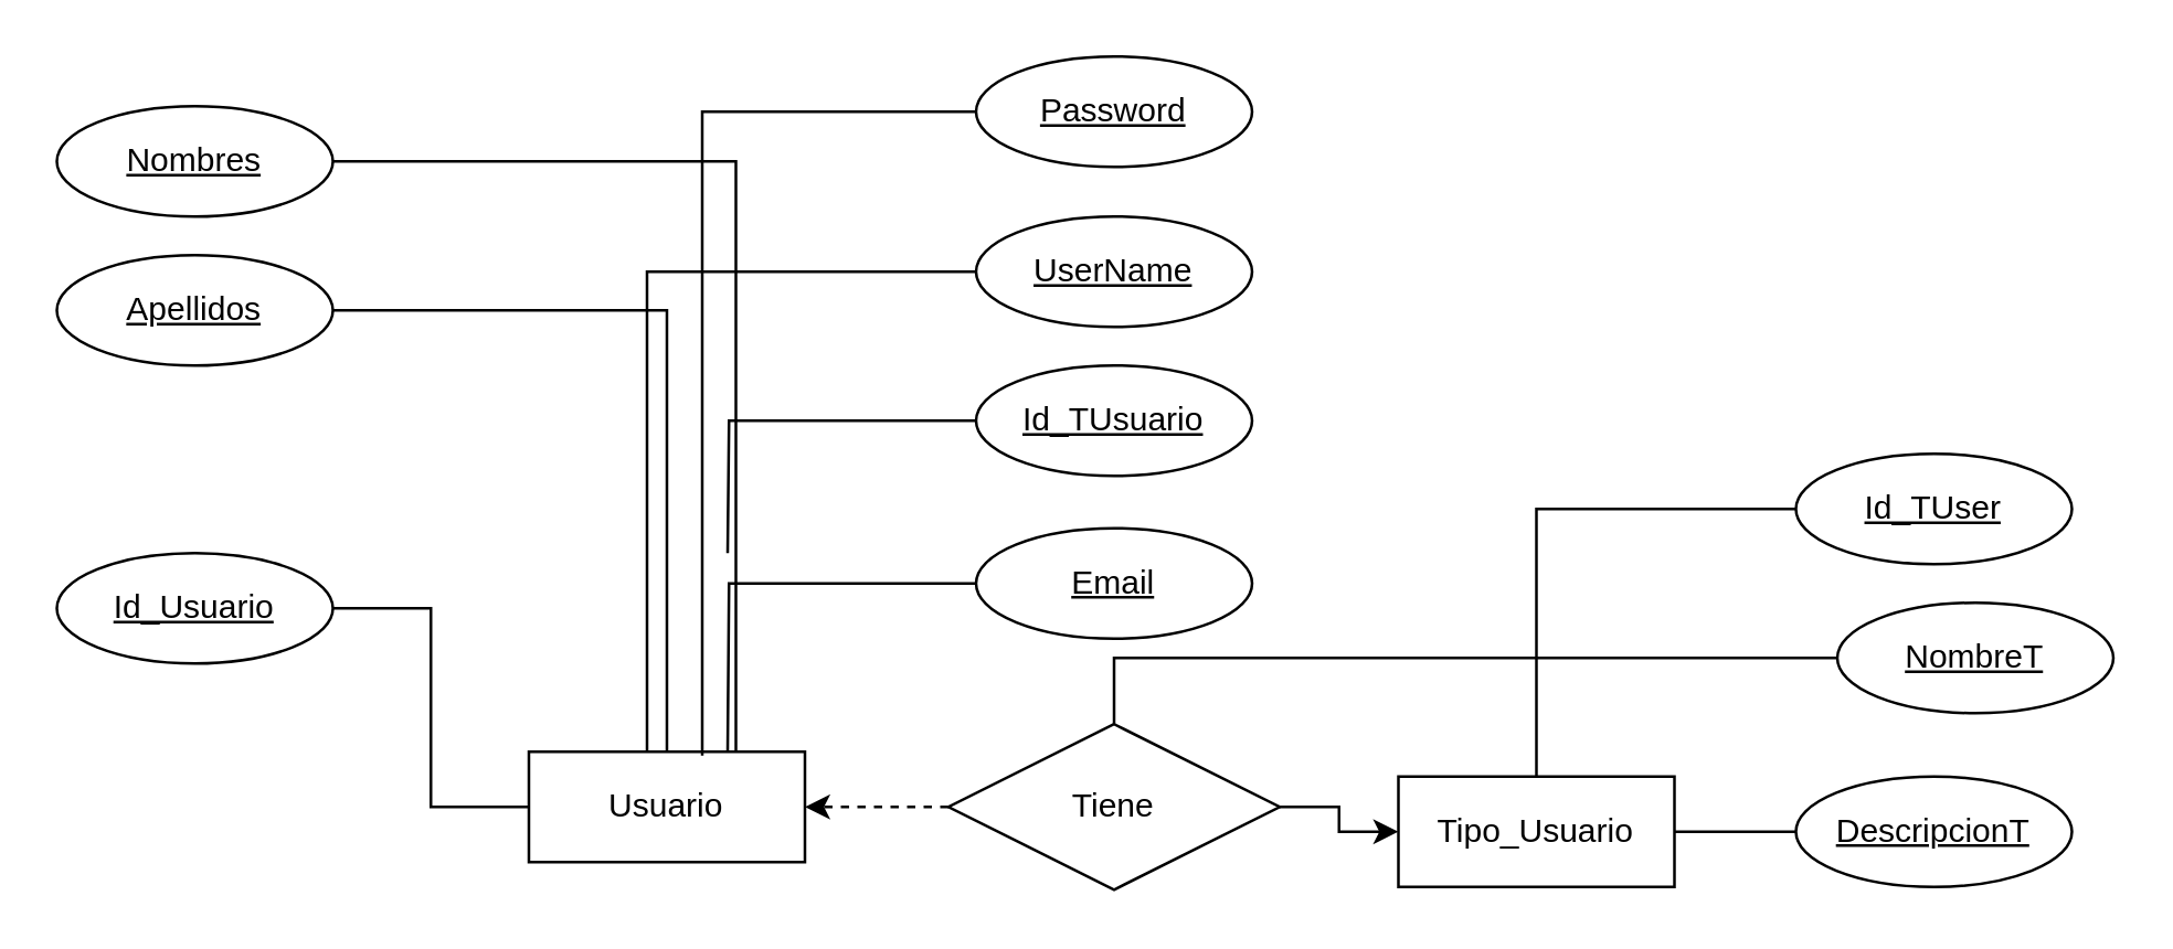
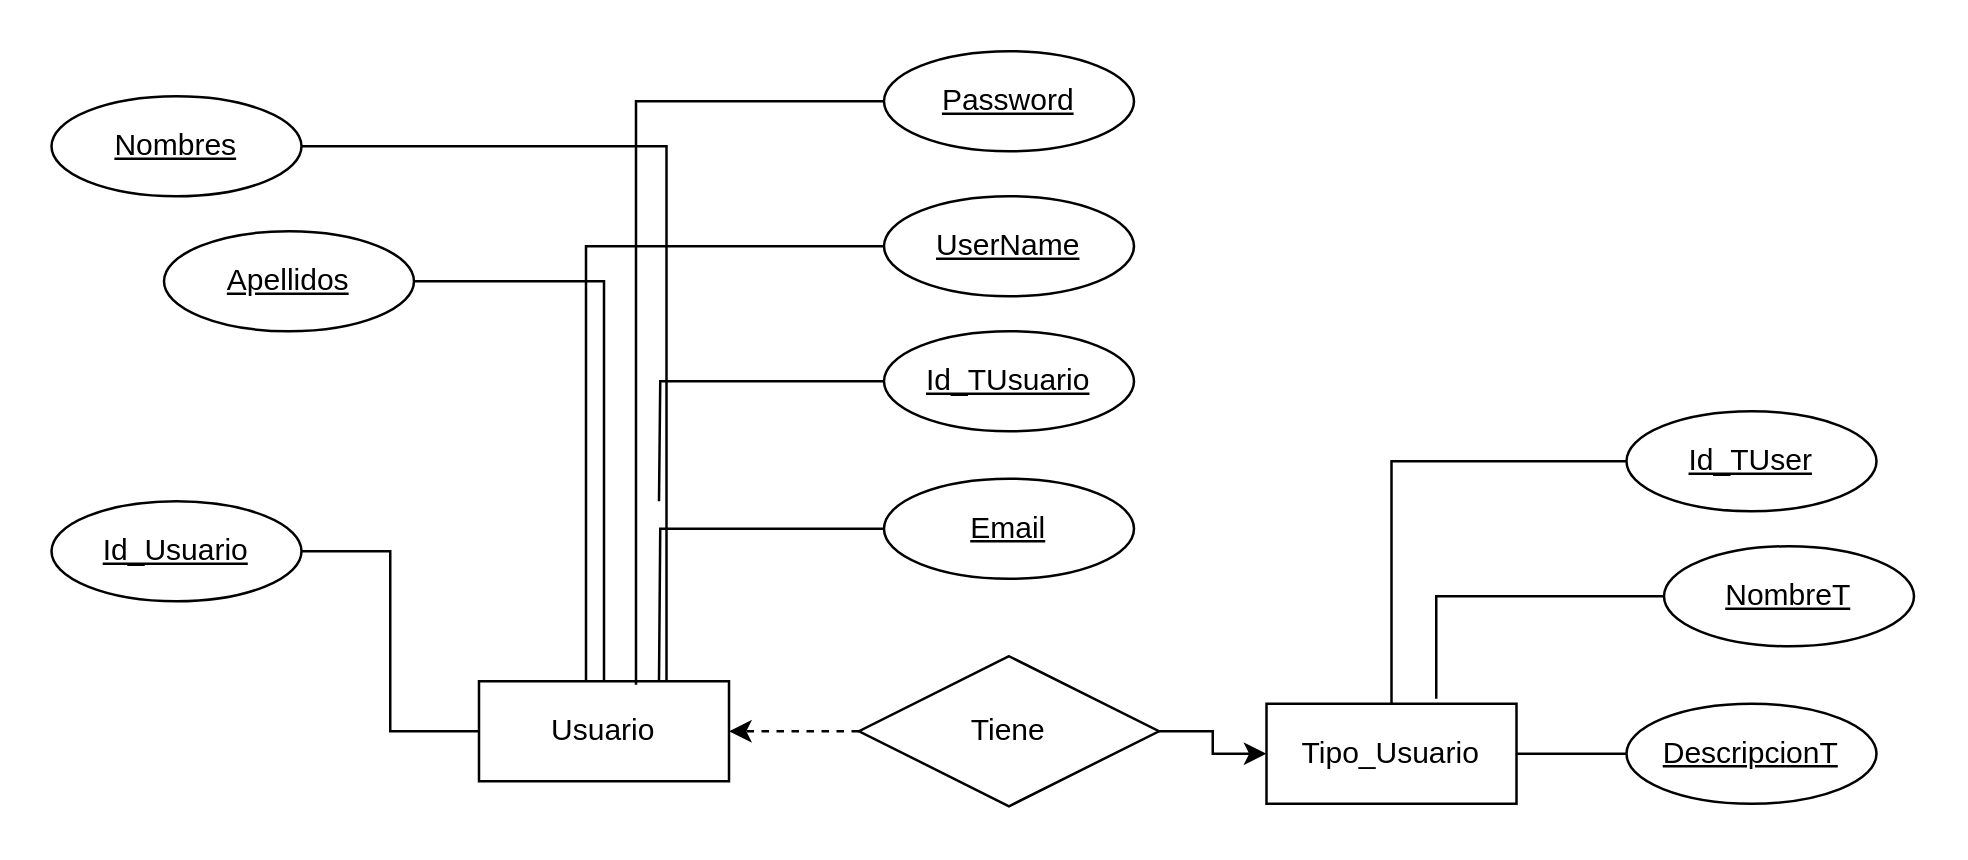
- <mxCell id="8" value="Apellidos" style="ellipse;whiteSpace=wrap;html=1;align=center;fontStyle=4;" vertex="1" parent="1"><mxGeometry x="20" y="92" width="100" height="40" as="geometry" /></mxCell>
+ <mxCell id="8" value="Apellidos" style="ellipse;whiteSpace=wrap;html=1;align=center;fontStyle=4;" vertex="1" parent="1"><mxGeometry x="65" y="92" width="100" height="40" as="geometry" /></mxCell>
- <mxCell id="20" style="edgeStyle=orthogonalEdgeStyle;rounded=0;orthogonalLoop=1;jettySize=auto;html=1;endArrow=none;endFill=0;" edge="1" parent="1" source="21" target="26"><mxGeometry relative="1" as="geometry" /></mxCell>
+ <mxCell id="20" style="edgeStyle=orthogonalEdgeStyle;rounded=0;orthogonalLoop=1;jettySize=auto;html=1;entryX=0.679;entryY=-0.05;entryDx=0;entryDy=0;entryPerimeter=0;endArrow=none;endFill=0;" edge="1" parent="1" source="21" target="17"><mxGeometry relative="1" as="geometry" /></mxCell>
